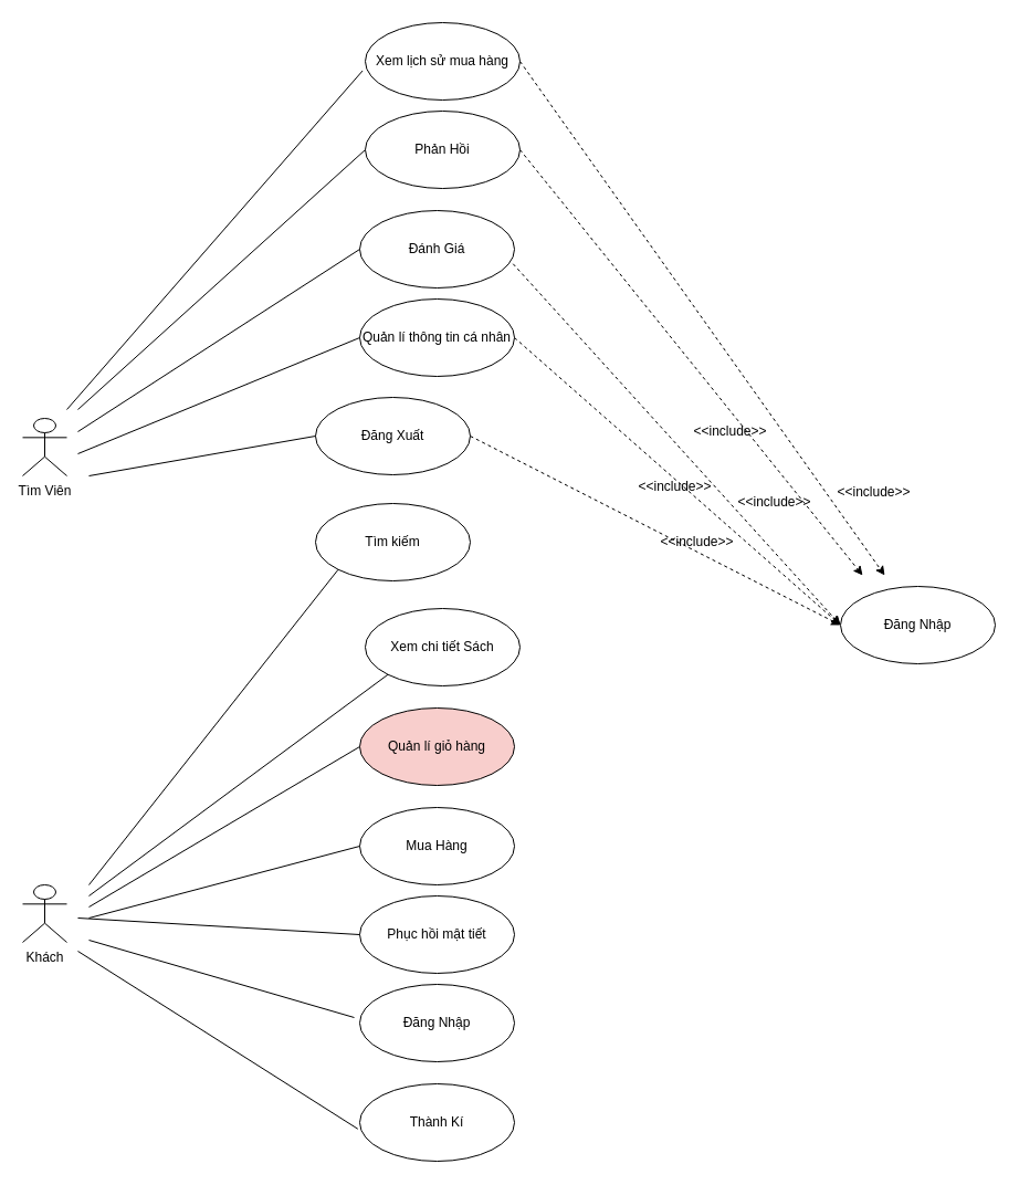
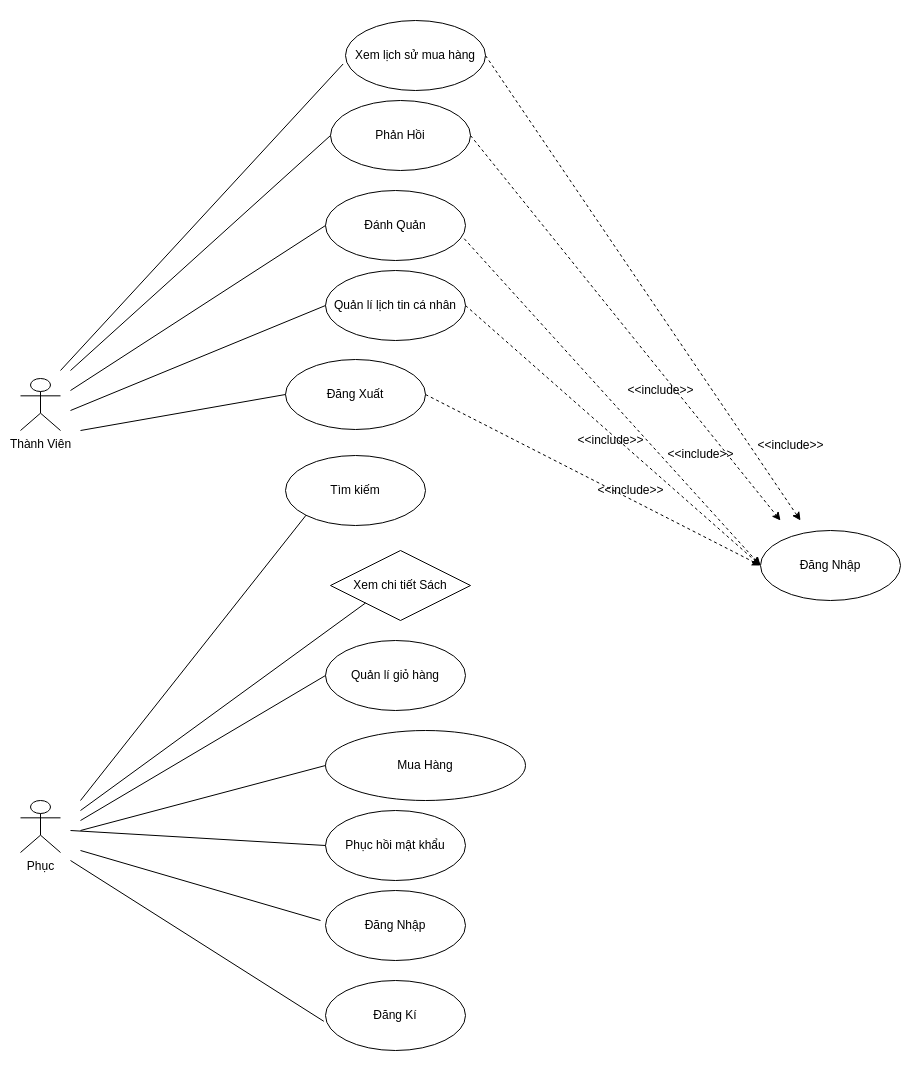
- <mxCell id="30" value="Xem lịch sử mua hàng" style="ellipse;whiteSpace=wrap;html=1;" vertex="1" parent="1"><mxGeometry x="330" y="20" width="140" height="70" as="geometry" /></mxCell>
+ <mxCell id="30" value="Xem lịch sử mua hàng" style="ellipse;whiteSpace=wrap;html=1;" vertex="1" parent="1"><mxGeometry x="345" y="20" width="140" height="70" as="geometry" /></mxCell>
- <mxCell id="4" value="Đánh Giá" style="ellipse;whiteSpace=wrap;html=1;" vertex="1" parent="1"><mxGeometry x="325" y="190" width="140" height="70" as="geometry" /></mxCell>
+ <mxCell id="4" value="Đánh Quản" style="ellipse;whiteSpace=wrap;html=1;" vertex="1" parent="1"><mxGeometry x="325" y="190" width="140" height="70" as="geometry" /></mxCell>
- <mxCell id="5" value="Quản lí thông tin cá nhân" style="ellipse;whiteSpace=wrap;html=1;" vertex="1" parent="1"><mxGeometry x="325" y="270" width="140" height="70" as="geometry" /></mxCell>
+ <mxCell id="5" value="Quản lí lịch tin cá nhân" style="ellipse;whiteSpace=wrap;html=1;" vertex="1" parent="1"><mxGeometry x="325" y="270" width="140" height="70" as="geometry" /></mxCell>
- <mxCell id="2" value="Tìm Viên" style="shape=umlActor;verticalLabelPosition=bottom;labelBackgroundColor=#ffffff;verticalAlign=top;html=1;" vertex="1" parent="1"><mxGeometry x="20" y="378" width="40" height="52" as="geometry" /></mxCell>
+ <mxCell id="2" value="Thành Viên" style="shape=umlActor;verticalLabelPosition=bottom;labelBackgroundColor=#ffffff;verticalAlign=top;html=1;" vertex="1" parent="1"><mxGeometry x="20" y="378" width="40" height="52" as="geometry" /></mxCell>
- <mxCell id="7" value="Xem chi tiết Sách" style="ellipse;whiteSpace=wrap;html=1;" vertex="1" parent="1"><mxGeometry x="330" y="550" width="140" height="70" as="geometry" /></mxCell>
+ <mxCell id="7" value="Xem chi tiết Sách" style="rhombus;whiteSpace=wrap;html=1;" vertex="1" parent="1"><mxGeometry x="330" y="550" width="140" height="70" as="geometry" /></mxCell>
- <mxCell id="8" value="Quản lí giỏ hàng" style="ellipse;whiteSpace=wrap;html=1;fillColor=#f8cecc;" vertex="1" parent="1"><mxGeometry x="325" y="640" width="140" height="70" as="geometry" /></mxCell>
+ <mxCell id="8" value="Quản lí giỏ hàng" style="ellipse;whiteSpace=wrap;html=1;" vertex="1" parent="1"><mxGeometry x="325" y="640" width="140" height="70" as="geometry" /></mxCell>
- <mxCell id="10" value="Mua Hàng" style="ellipse;whiteSpace=wrap;html=1;" vertex="1" parent="1"><mxGeometry x="325" y="730" width="140" height="70" as="geometry" /></mxCell>
+ <mxCell id="10" value="Mua Hàng" style="ellipse;whiteSpace=wrap;html=1;" vertex="1" parent="1"><mxGeometry x="325" y="730" width="200" height="70" as="geometry" /></mxCell>
- <mxCell id="11" value="Phục hồi mật tiết" style="ellipse;whiteSpace=wrap;html=1;" vertex="1" parent="1"><mxGeometry x="325" y="810" width="140" height="70" as="geometry" /></mxCell>
+ <mxCell id="11" value="Phục hồi mật khẩu" style="ellipse;whiteSpace=wrap;html=1;" vertex="1" parent="1"><mxGeometry x="325" y="810" width="140" height="70" as="geometry" /></mxCell>
- <mxCell id="3" value="Khách" style="shape=umlActor;verticalLabelPosition=bottom;labelBackgroundColor=#ffffff;verticalAlign=top;html=1;" vertex="1" parent="1"><mxGeometry x="20" y="800" width="40" height="52" as="geometry" /></mxCell>
+ <mxCell id="3" value="Phục" style="shape=umlActor;verticalLabelPosition=bottom;labelBackgroundColor=#ffffff;verticalAlign=top;html=1;" vertex="1" parent="1"><mxGeometry x="20" y="800" width="40" height="52" as="geometry" /></mxCell>
- <mxCell id="27" value="Thành Kí" style="ellipse;whiteSpace=wrap;html=1;" vertex="1" parent="1"><mxGeometry x="325" y="980" width="140" height="70" as="geometry" /></mxCell>
+ <mxCell id="27" value="Đăng Kí" style="ellipse;whiteSpace=wrap;html=1;" vertex="1" parent="1"><mxGeometry x="325" y="980" width="140" height="70" as="geometry" /></mxCell>
